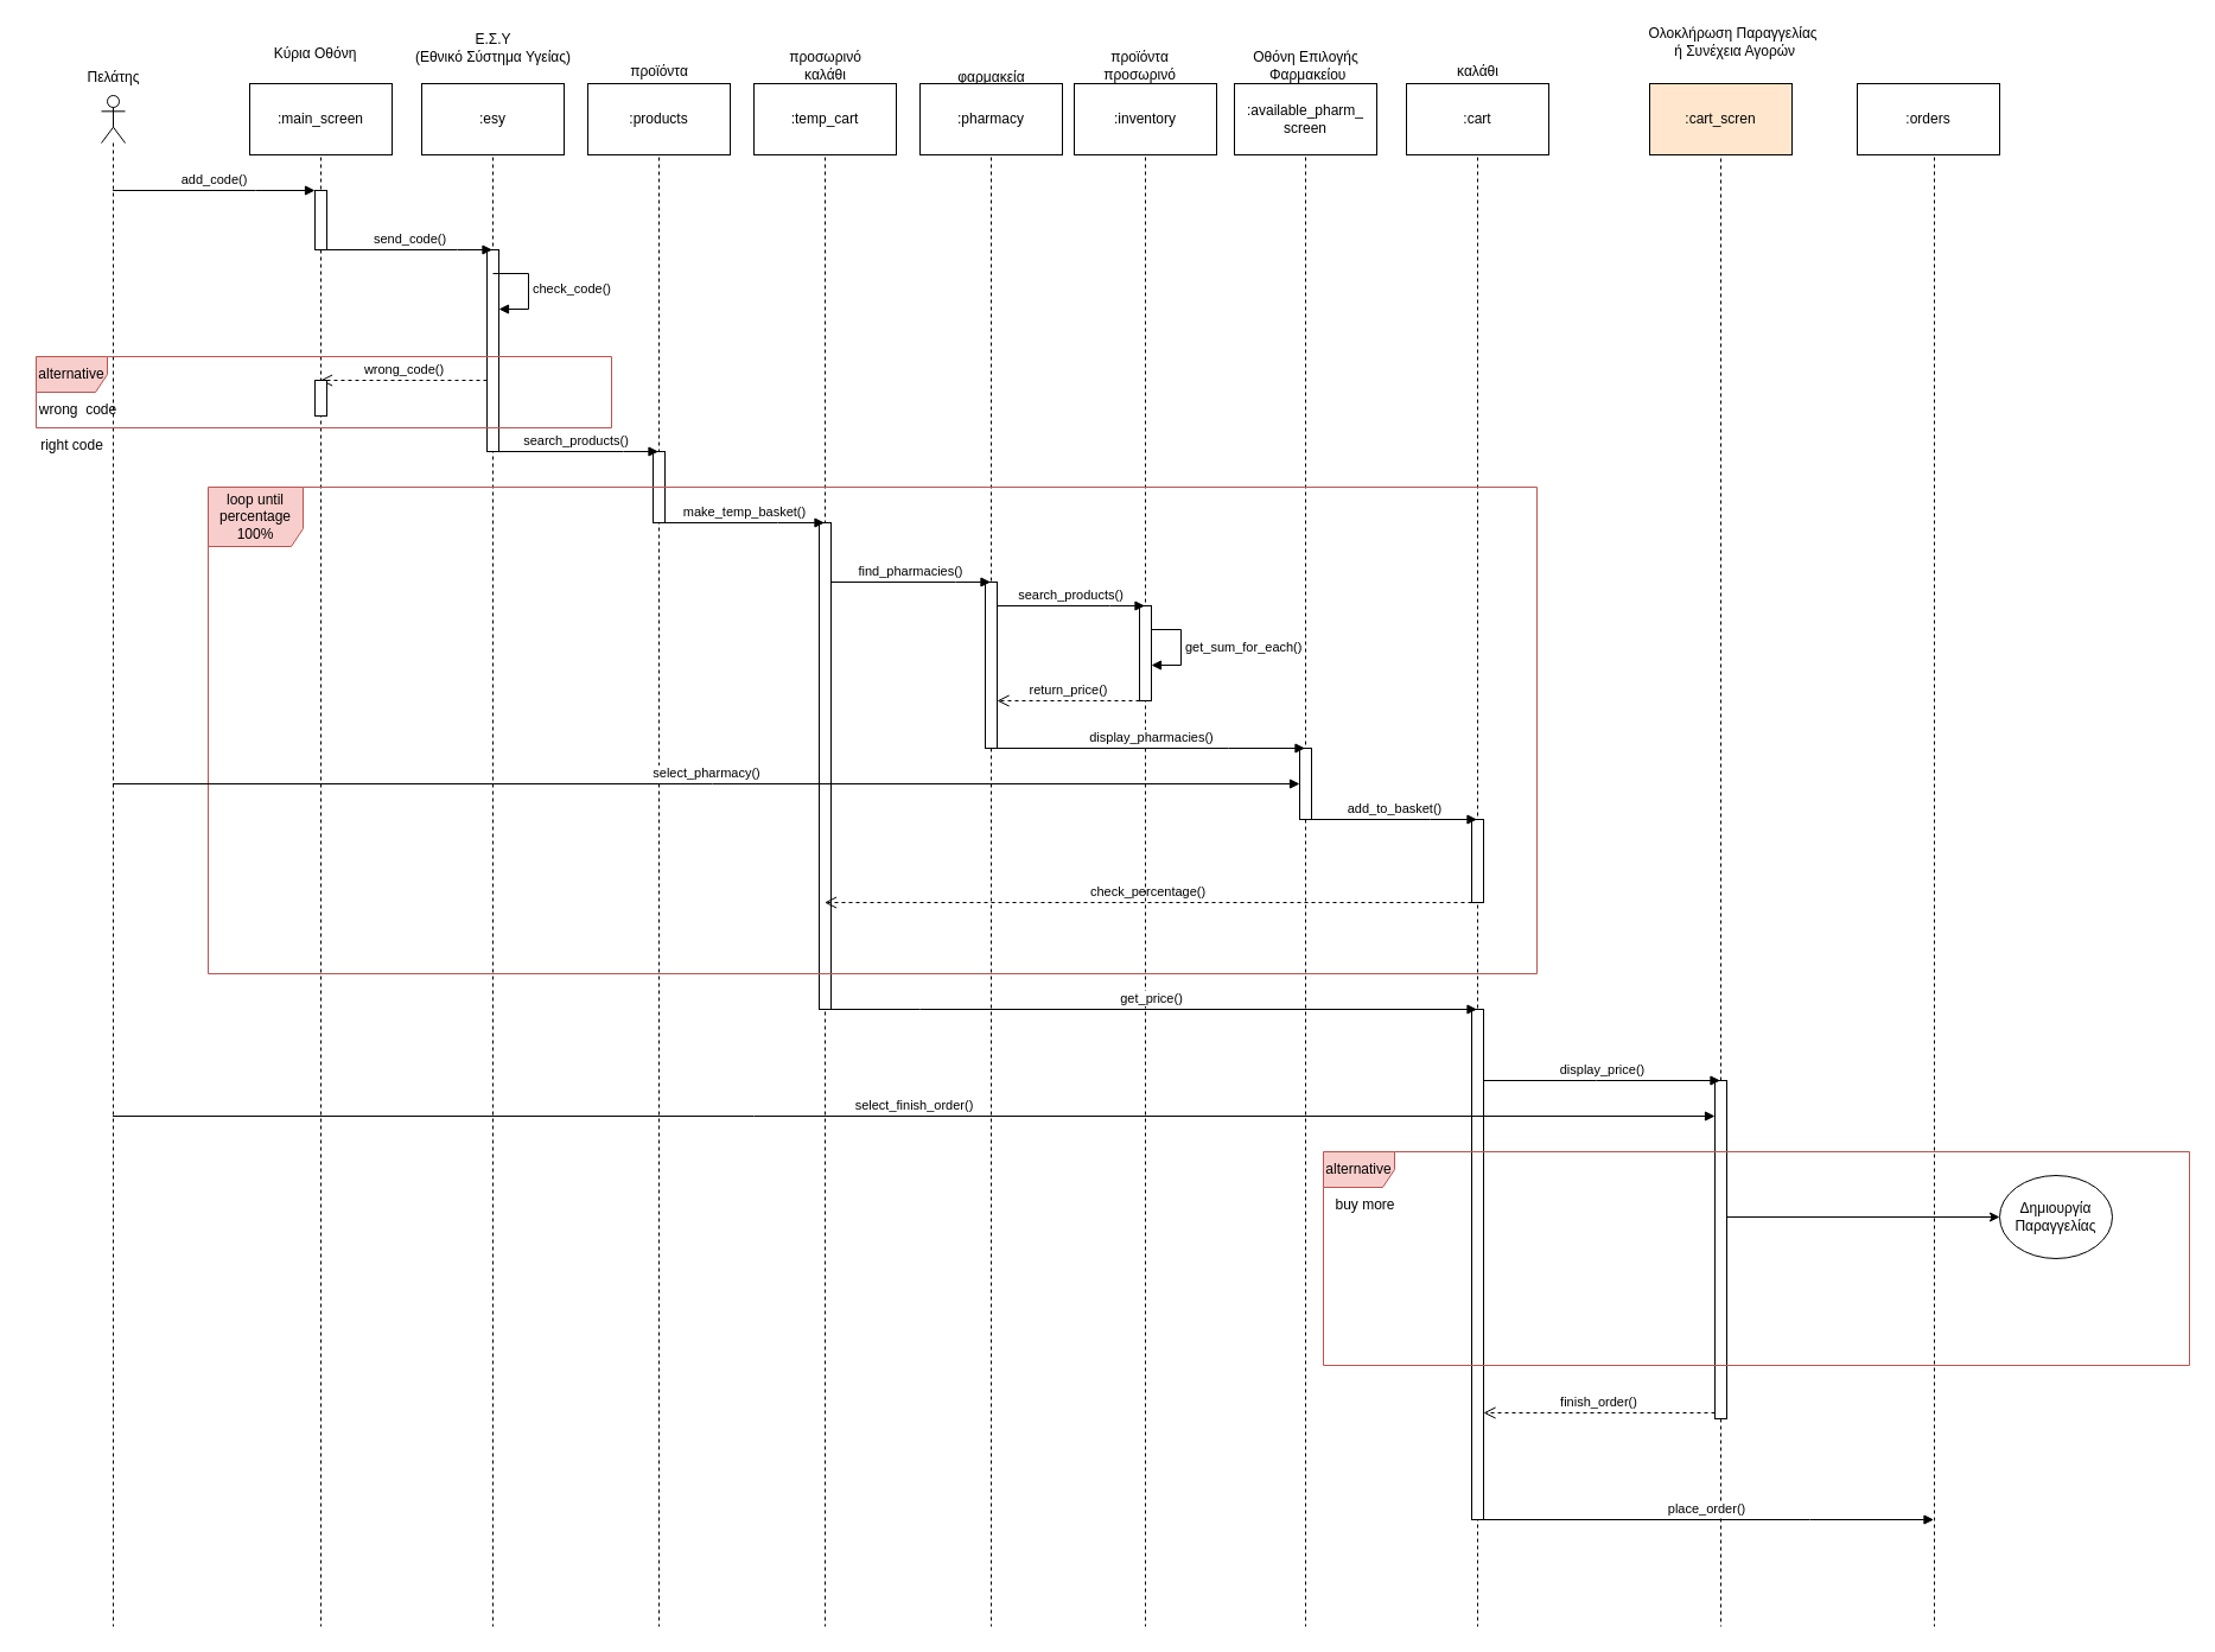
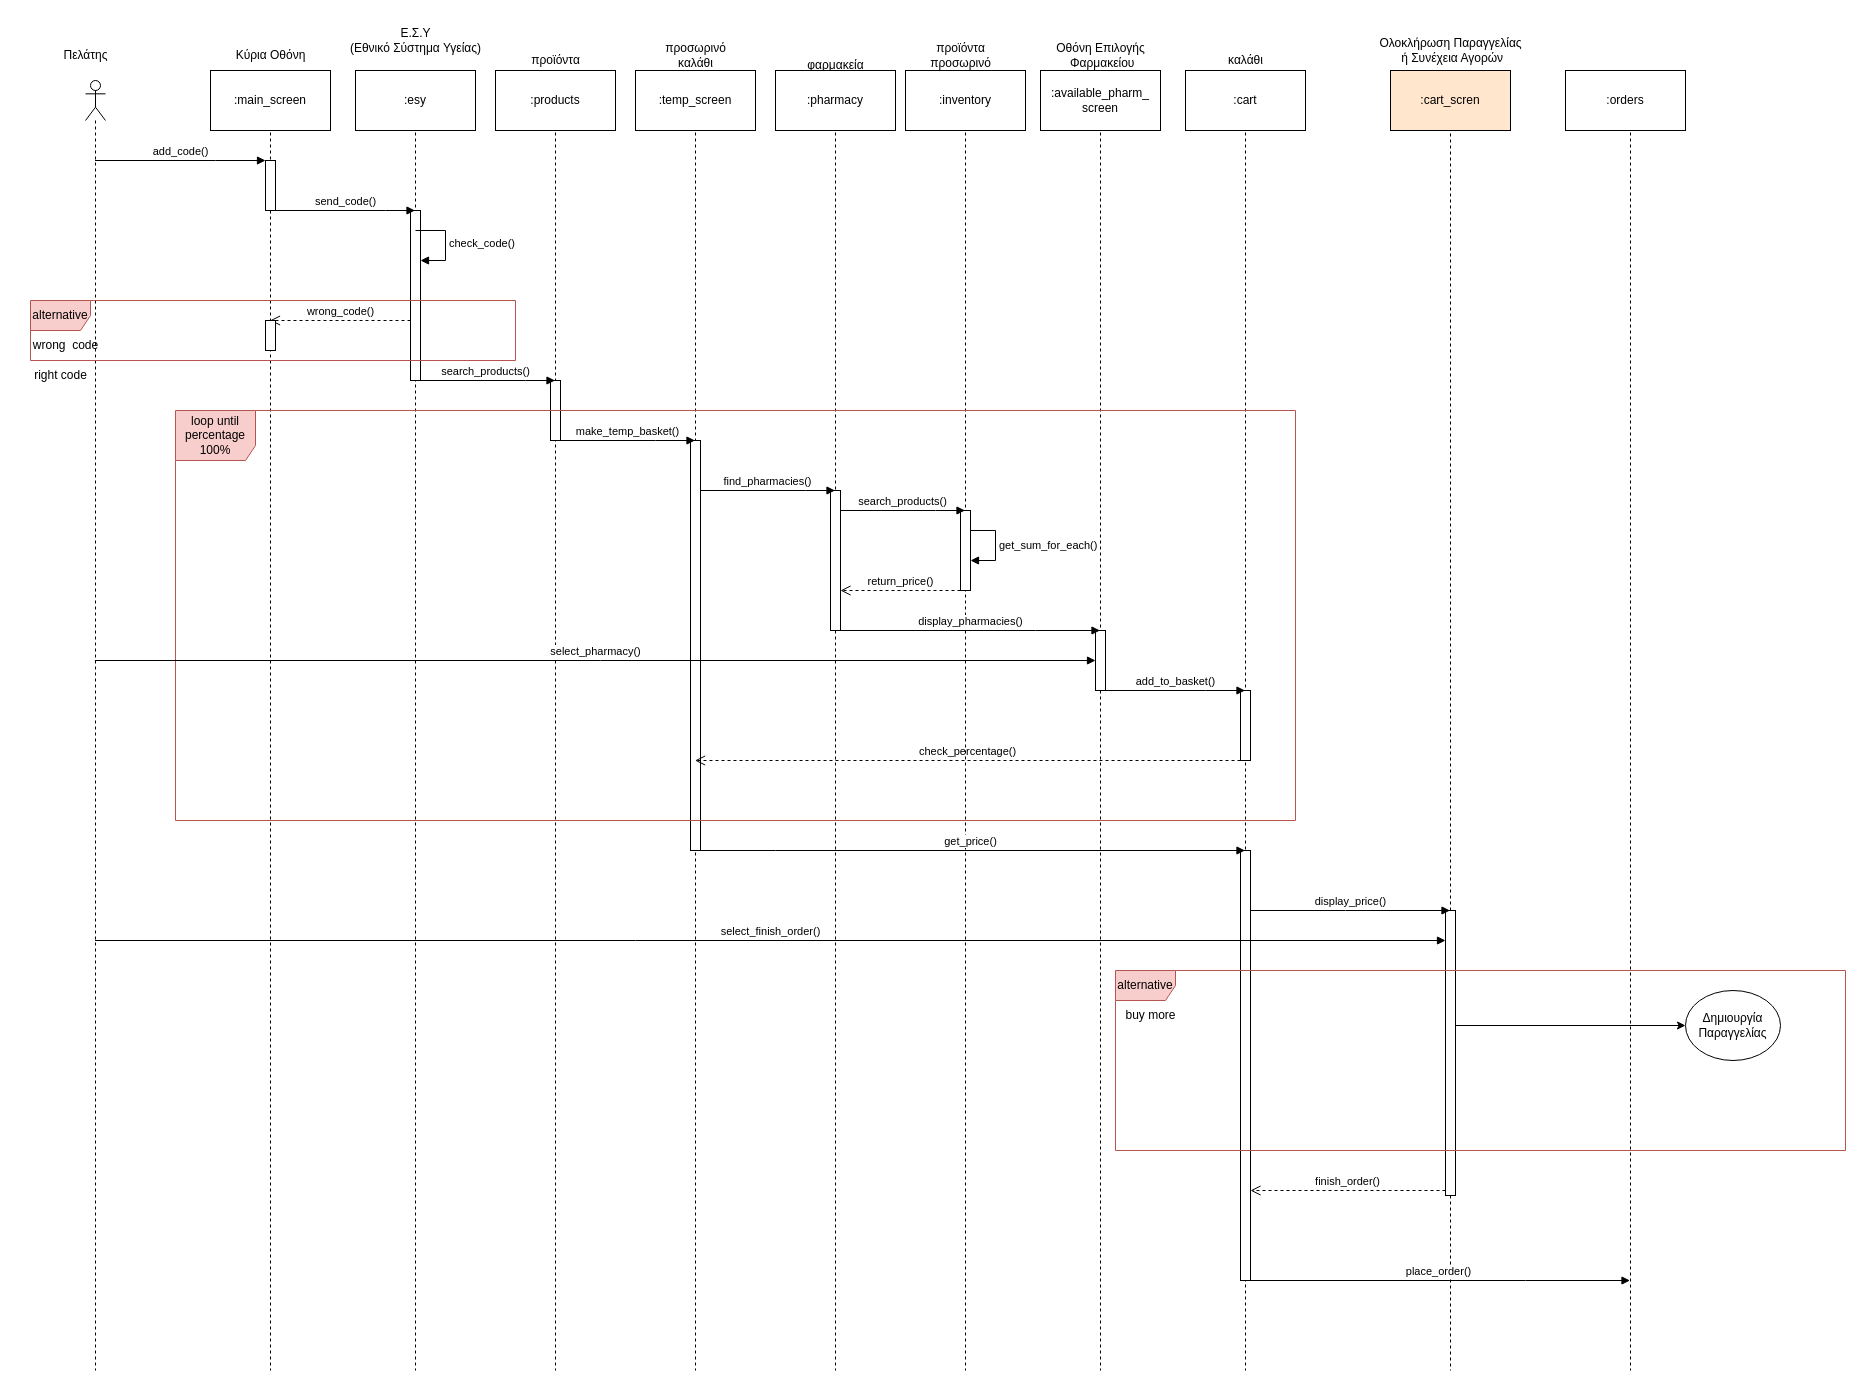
- <mxCell id="40" value="Oλοκλήρωση Παραγγελίας&lt;br&gt;&amp;nbsp;ή Συνέχεια Αγορών" style="text;html=1;align=center;verticalAlign=middle;resizable=0;points=[];autosize=1;strokeColor=none;fillColor=none;" parent="1" vertex="1"><mxGeometry x="1375" y="15" width="170" height="40" as="geometry" /></mxCell>
+ <mxCell id="40" value="Oλοκλήρωση Παραγγελίας&lt;br&gt;&amp;nbsp;ή Συνέχεια Αγορών" style="text;html=1;align=center;verticalAlign=middle;resizable=0;points=[];autosize=1;strokeColor=none;fillColor=none;" parent="1" vertex="1"><mxGeometry x="1365" y="30" width="170" height="40" as="geometry" /></mxCell>
- <mxCell id="6" value="Κύρια Οθόνη" style="text;html=1;align=center;verticalAlign=middle;resizable=0;points=[];autosize=1;strokeColor=none;fillColor=none;" parent="1" vertex="1"><mxGeometry x="220" y="30" width="90" height="30" as="geometry" /></mxCell>
+ <mxCell id="6" value="Κύρια Οθόνη" style="text;html=1;align=center;verticalAlign=middle;resizable=0;points=[];autosize=1;strokeColor=none;fillColor=none;" parent="1" vertex="1"><mxGeometry x="225" y="40" width="90" height="30" as="geometry" /></mxCell>
- <mxCell id="3" value="Πελάτης" style="text;html=1;align=center;verticalAlign=middle;resizable=0;points=[];autosize=1;strokeColor=none;fillColor=none;" parent="1" vertex="1"><mxGeometry x="60" y="50" width="70" height="30" as="geometry" /></mxCell>
+ <mxCell id="3" value="Πελάτης" style="text;html=1;align=center;verticalAlign=middle;resizable=0;points=[];autosize=1;strokeColor=none;fillColor=none;" parent="1" vertex="1"><mxGeometry x="50" y="40" width="70" height="30" as="geometry" /></mxCell>
- <mxCell id="51" value=":temp_cart" style="whiteSpace=wrap;html=1;" parent="1" vertex="1"><mxGeometry x="635" y="70" width="120" height="60" as="geometry" /></mxCell>
+ <mxCell id="51" value=":temp_screen" style="whiteSpace=wrap;html=1;" parent="1" vertex="1"><mxGeometry x="635" y="70" width="120" height="60" as="geometry" /></mxCell>
